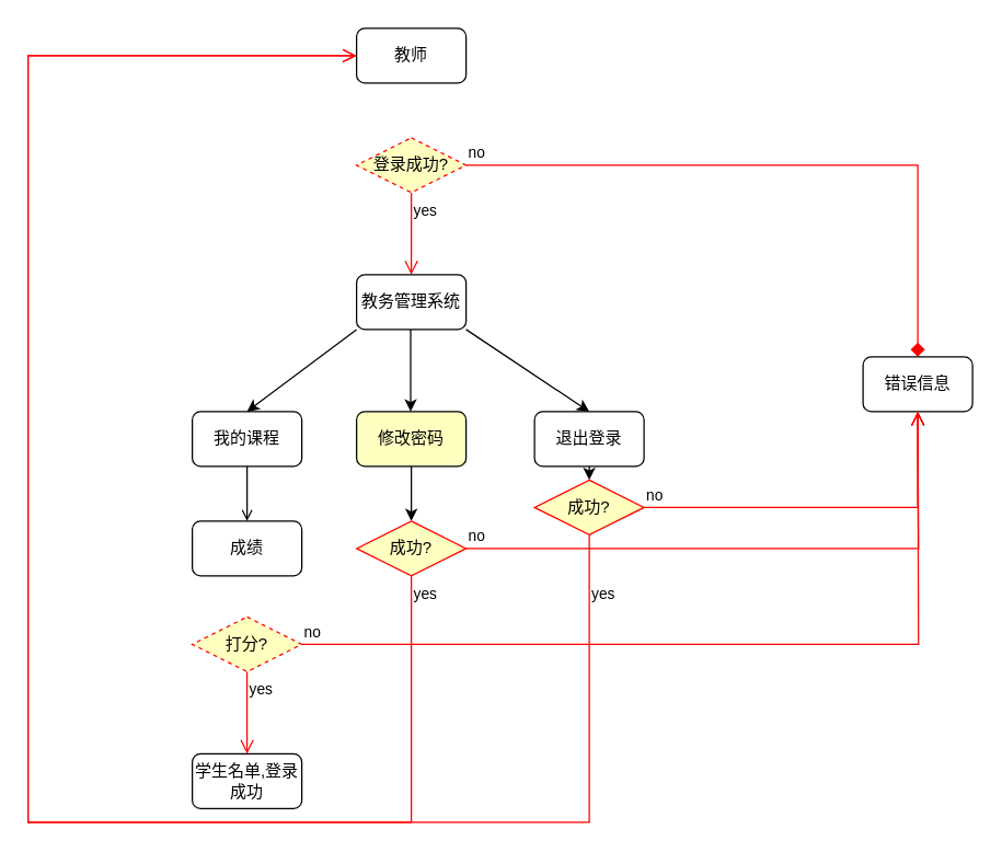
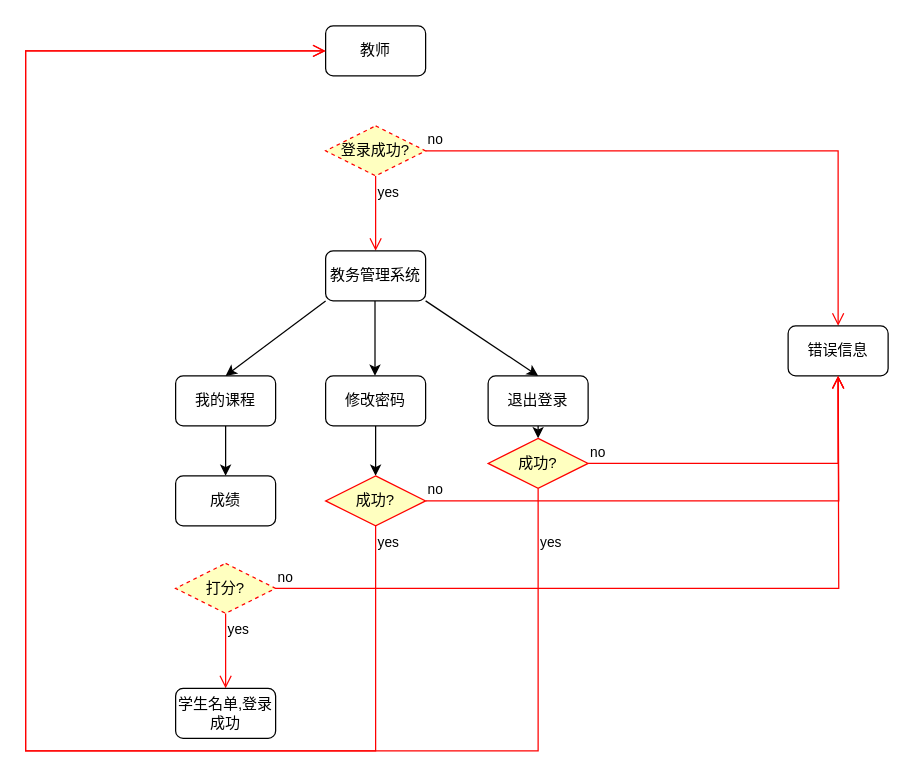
- <mxCell id="4" value="no" style="edgeStyle=orthogonalEdgeStyle;html=1;align=left;verticalAlign=bottom;endArrow=diamond;endSize=8;strokeColor=#ff0000;rounded=0;entryX=0.5;entryY=0;entryDx=0;entryDy=0;" parent="1" source="3" target="9" edge="1"><mxGeometry x="-1" relative="1" as="geometry"><mxPoint x="440" y="120" as="targetPoint" /></mxGeometry></mxCell>
+ <mxCell id="4" value="no" style="edgeStyle=orthogonalEdgeStyle;html=1;align=left;verticalAlign=bottom;endArrow=open;endSize=8;strokeColor=#ff0000;rounded=0;entryX=0.5;entryY=0;entryDx=0;entryDy=0;" parent="1" source="3" target="9" edge="1"><mxGeometry x="-1" relative="1" as="geometry"><mxPoint x="440" y="120" as="targetPoint" /></mxGeometry></mxCell>
- <mxCell id="14" value="修改密码" style="rounded=1;whiteSpace=wrap;html=1;fillColor=#ffffc0;" parent="1" vertex="1"><mxGeometry x="260" y="300" width="80" height="40" as="geometry" /></mxCell>
+ <mxCell id="14" value="修改密码" style="rounded=1;whiteSpace=wrap;html=1;" parent="1" vertex="1"><mxGeometry x="260" y="300" width="80" height="40" as="geometry" /></mxCell>
- <mxCell id="11" style="edgeStyle=orthogonalEdgeStyle;rounded=0;orthogonalLoop=1;jettySize=auto;html=1;exitX=0.5;exitY=1;exitDx=0;exitDy=0;entryX=0.5;entryY=0;entryDx=0;entryDy=0;endArrow=open;" parent="1" source="12" target="17" edge="1"><mxGeometry relative="1" as="geometry" /></mxCell>
+ <mxCell id="11" style="edgeStyle=orthogonalEdgeStyle;rounded=0;orthogonalLoop=1;jettySize=auto;html=1;exitX=0.5;exitY=1;exitDx=0;exitDy=0;entryX=0.5;entryY=0;entryDx=0;entryDy=0;" parent="1" source="12" target="17" edge="1"><mxGeometry relative="1" as="geometry" /></mxCell>
